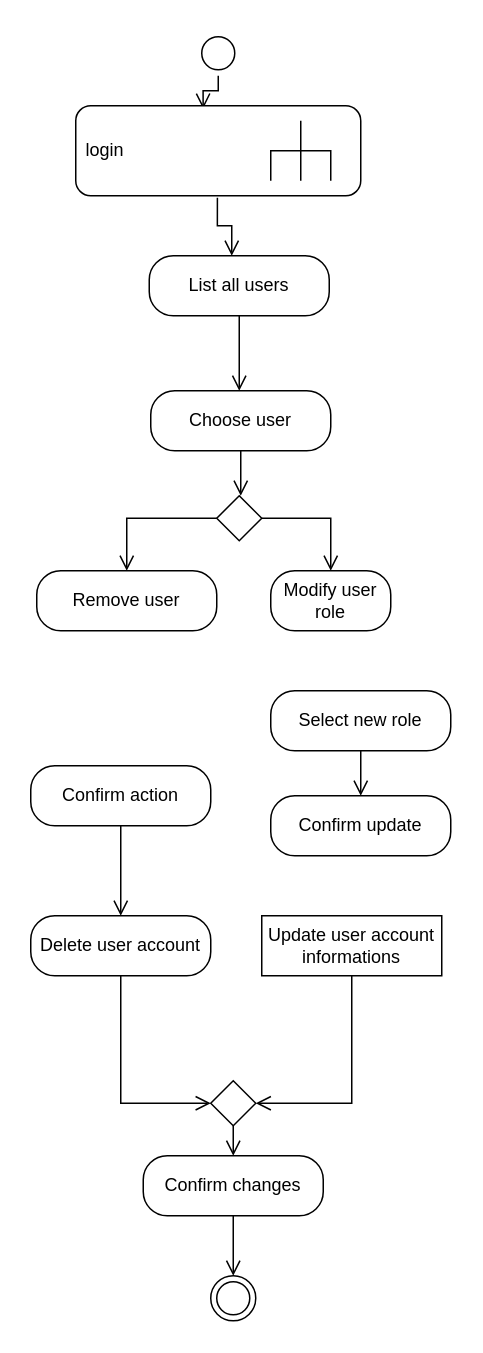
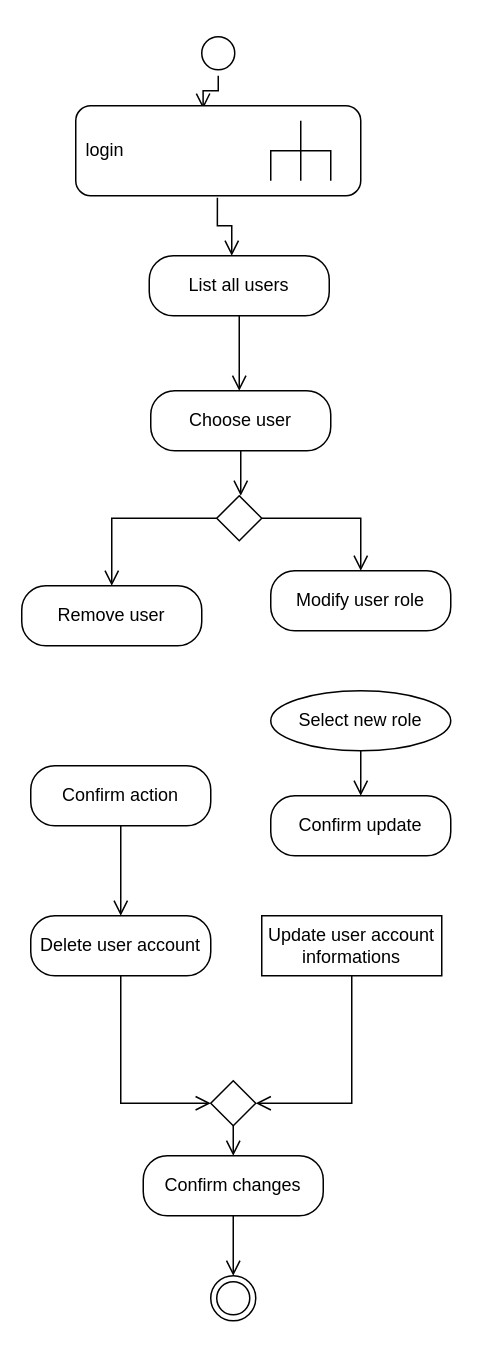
- <mxCell id="8" value="Remove user" style="rounded=1;whiteSpace=wrap;html=1;arcSize=40;labelBackgroundColor=none;" parent="1" vertex="1"><mxGeometry x="24" y="380" width="120" height="40" as="geometry" /></mxCell>
+ <mxCell id="8" value="Remove user" style="rounded=1;whiteSpace=wrap;html=1;arcSize=40;labelBackgroundColor=none;" parent="1" vertex="1"><mxGeometry x="14" y="390" width="120" height="40" as="geometry" /></mxCell>
- <mxCell id="9" value="Modify user role" style="rounded=1;whiteSpace=wrap;html=1;arcSize=40;labelBackgroundColor=none;" parent="1" vertex="1"><mxGeometry x="180" y="380" width="80" height="40" as="geometry" /></mxCell>
+ <mxCell id="9" value="Modify user role" style="rounded=1;whiteSpace=wrap;html=1;arcSize=40;labelBackgroundColor=none;" parent="1" vertex="1"><mxGeometry x="180" y="380" width="120" height="40" as="geometry" /></mxCell>
- <mxCell id="22" value="Select new role" style="rounded=1;whiteSpace=wrap;html=1;arcSize=40;" parent="1" vertex="1"><mxGeometry x="180" y="460" width="120" height="40" as="geometry" /></mxCell>
+ <mxCell id="22" value="Select new role" style="ellipse;whiteSpace=wrap;html=1;arcSize=40;" parent="1" vertex="1"><mxGeometry x="180" y="460" width="120" height="40" as="geometry" /></mxCell>
